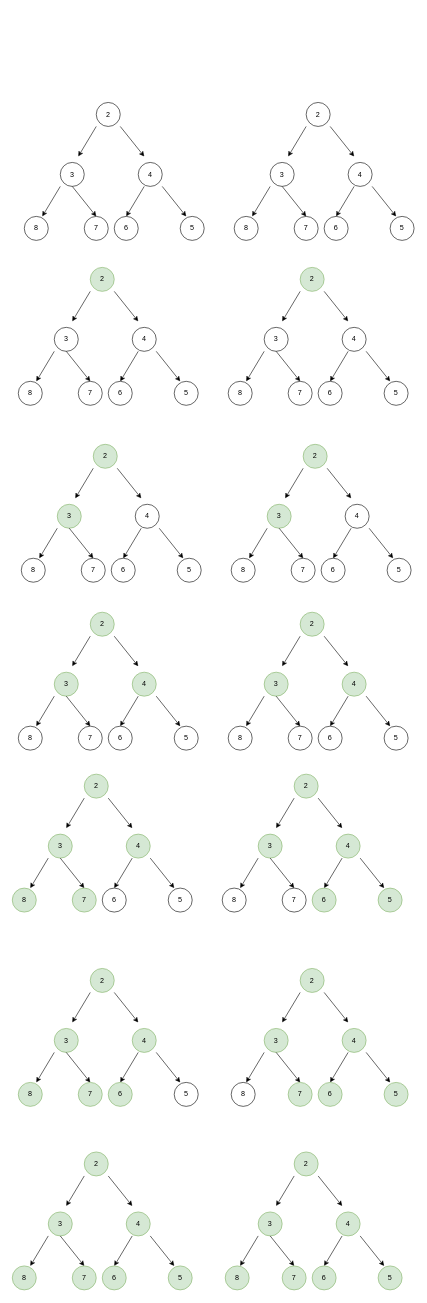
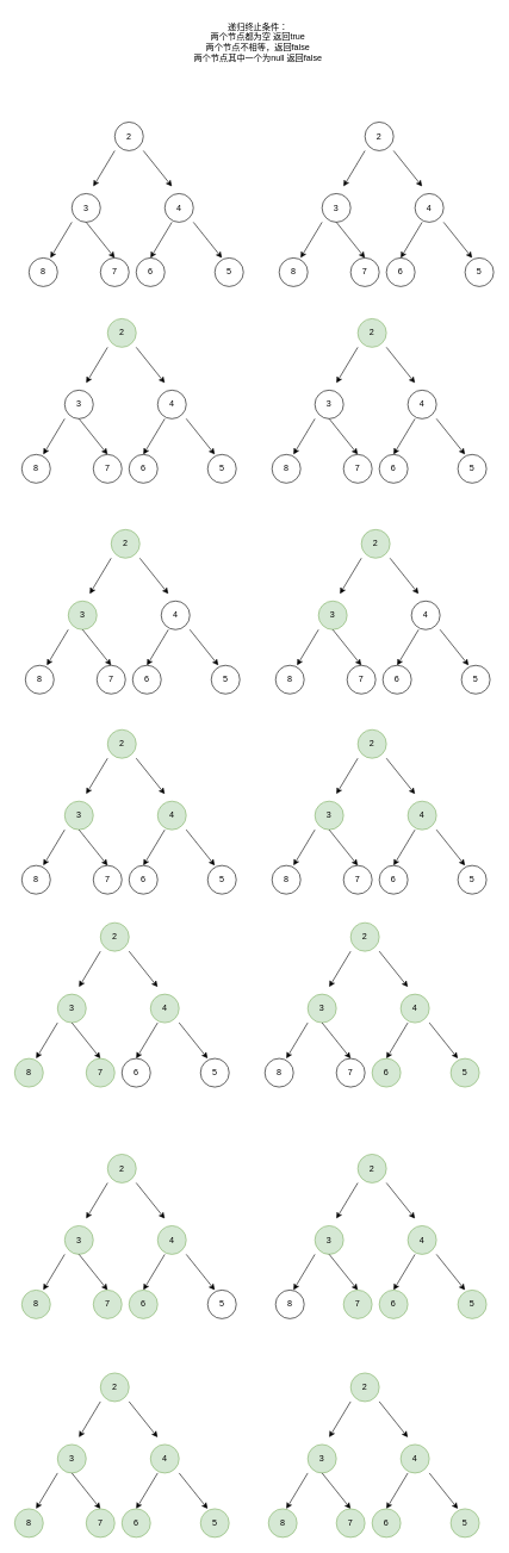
+ <mxCell id="28" value="递归终止条件：&lt;div&gt;两个节点都为空 返回true&lt;div&gt;两个节点不相等，返回false&lt;/div&gt;&lt;div&gt;两个节点其中一个为null 返回false&lt;/div&gt;&lt;div&gt;&lt;br&gt;&lt;/div&gt;&lt;/div&gt;" style="text;html=1;align=center;verticalAlign=middle;resizable=0;points=[];autosize=1;strokeColor=none;fillColor=none;" vertex="1" parent="1"><mxGeometry x="260" y="20" width="200" height="90" as="geometry" /></mxCell>
